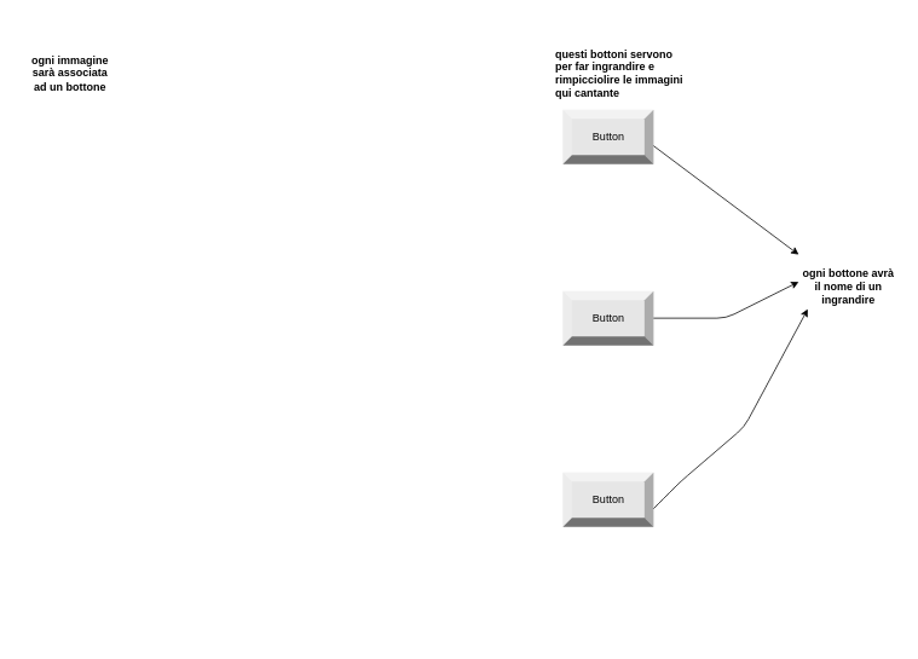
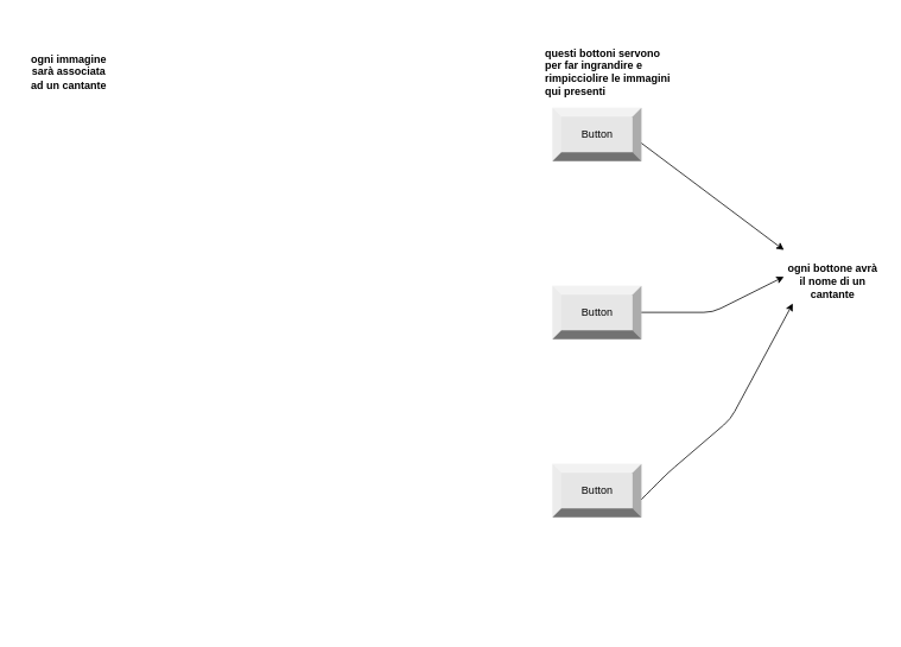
- <mxCell id="13" value="ogni immagine sarà associata ad un bottone" style="text;html=1;strokeColor=none;fillColor=none;align=center;verticalAlign=middle;whiteSpace=wrap;rounded=0;fontFamily=Helvetica;fontStyle=1" vertex="1" parent="1"><mxGeometry x="32" y="35" width="90" height="90" as="geometry" /></mxCell>
+ <mxCell id="13" value="ogni immagine sarà associata ad un cantante" style="text;html=1;strokeColor=none;fillColor=none;align=center;verticalAlign=middle;whiteSpace=wrap;rounded=0;fontFamily=Helvetica;fontStyle=1" vertex="1" parent="1"><mxGeometry x="32" y="35" width="90" height="90" as="geometry" /></mxCell>
- <mxCell id="8" value="questi bottoni servono per far ingrandire e rimpicciolire le immagini qui cantante" style="text;html=1;strokeColor=none;fillColor=none;align=left;verticalAlign=middle;whiteSpace=wrap;rounded=0;fontStyle=1;fontFamily=Helvetica;" vertex="1" parent="1"><mxGeometry x="610" y="20" width="150" height="120" as="geometry" /></mxCell>
+ <mxCell id="8" value="questi bottoni servono per far ingrandire e rimpicciolire le immagini qui presenti" style="text;html=1;strokeColor=none;fillColor=none;align=left;verticalAlign=middle;whiteSpace=wrap;rounded=0;fontStyle=1;fontFamily=Helvetica;" vertex="1" parent="1"><mxGeometry x="610" y="20" width="150" height="120" as="geometry" /></mxCell>
- <mxCell id="12" value="ogni bottone avrà il nome di un ingrandire" style="text;html=1;strokeColor=none;fillColor=none;align=center;verticalAlign=middle;whiteSpace=wrap;rounded=0;fontFamily=Helvetica;fontStyle=1" vertex="1" parent="1"><mxGeometry x="880" y="290" width="110" height="50" as="geometry" /></mxCell>
+ <mxCell id="12" value="ogni bottone avrà il nome di un cantante" style="text;html=1;strokeColor=none;fillColor=none;align=center;verticalAlign=middle;whiteSpace=wrap;rounded=0;fontFamily=Helvetica;fontStyle=1" vertex="1" parent="1"><mxGeometry x="880" y="290" width="110" height="50" as="geometry" /></mxCell>
